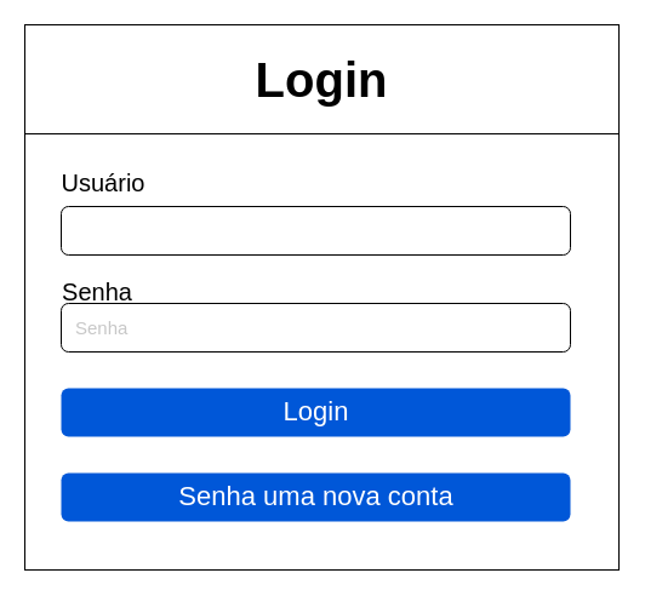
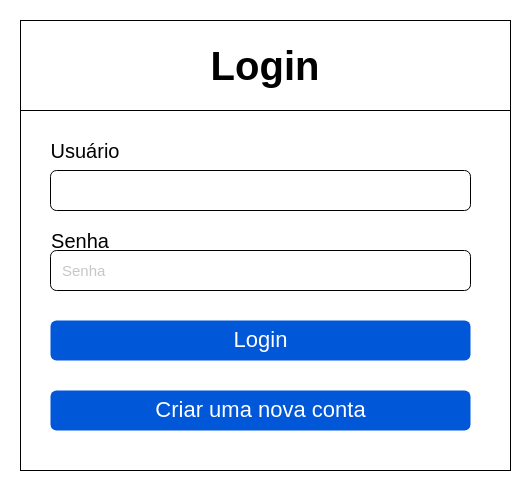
- <mxCell id="11" value="&lt;font style=&quot;font-size: 22px&quot;&gt;Senha uma nova conta&lt;/font&gt;" style="rounded=1;fillColor=#0057D8;align=center;strokeColor=none;html=1;fontColor=#ffffff;fontSize=12" vertex="1" parent="1"><mxGeometry x="50" y="390" width="420" height="40" as="geometry" /></mxCell>
+ <mxCell id="11" value="&lt;font style=&quot;font-size: 22px&quot;&gt;Criar uma nova conta&lt;/font&gt;" style="rounded=1;fillColor=#0057D8;align=center;strokeColor=none;html=1;fontColor=#ffffff;fontSize=12" vertex="1" parent="1"><mxGeometry x="50" y="390" width="420" height="40" as="geometry" /></mxCell>
